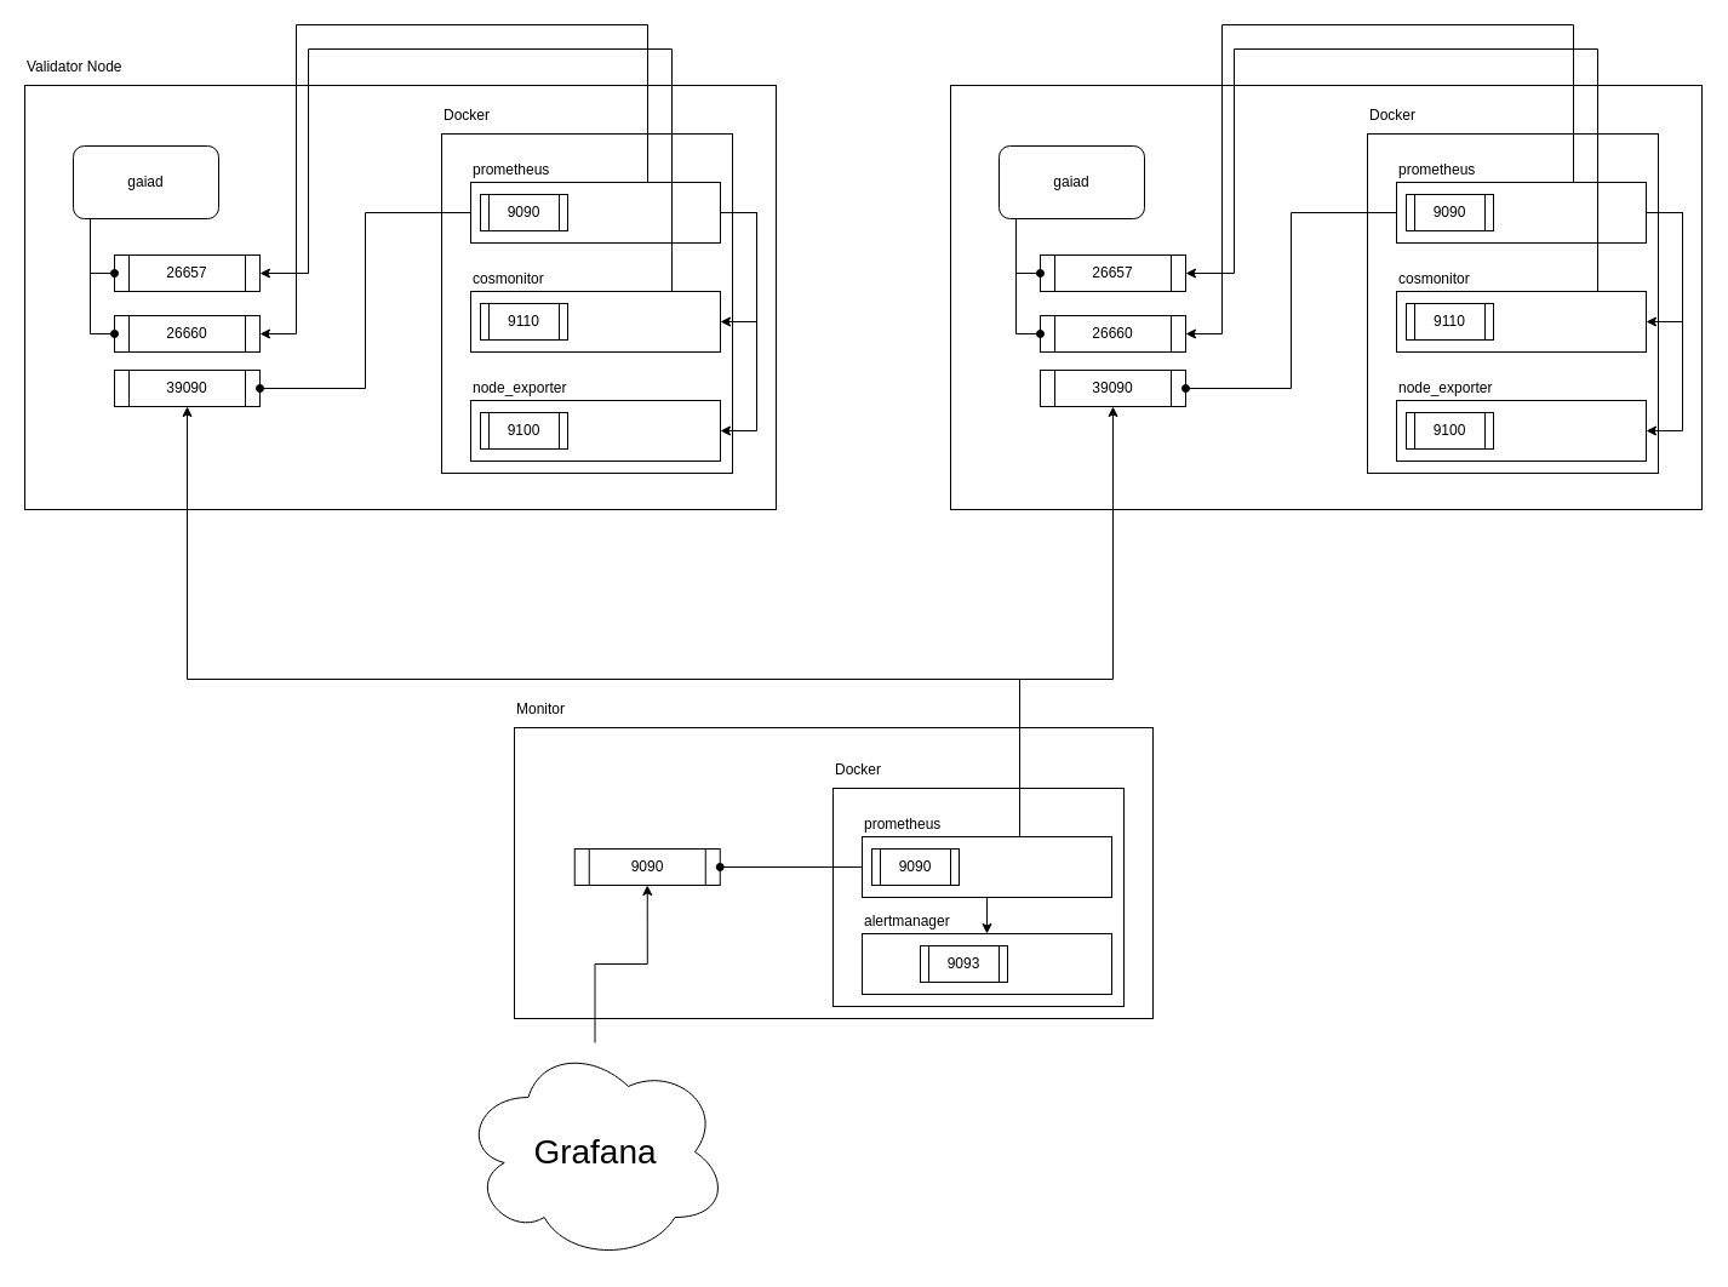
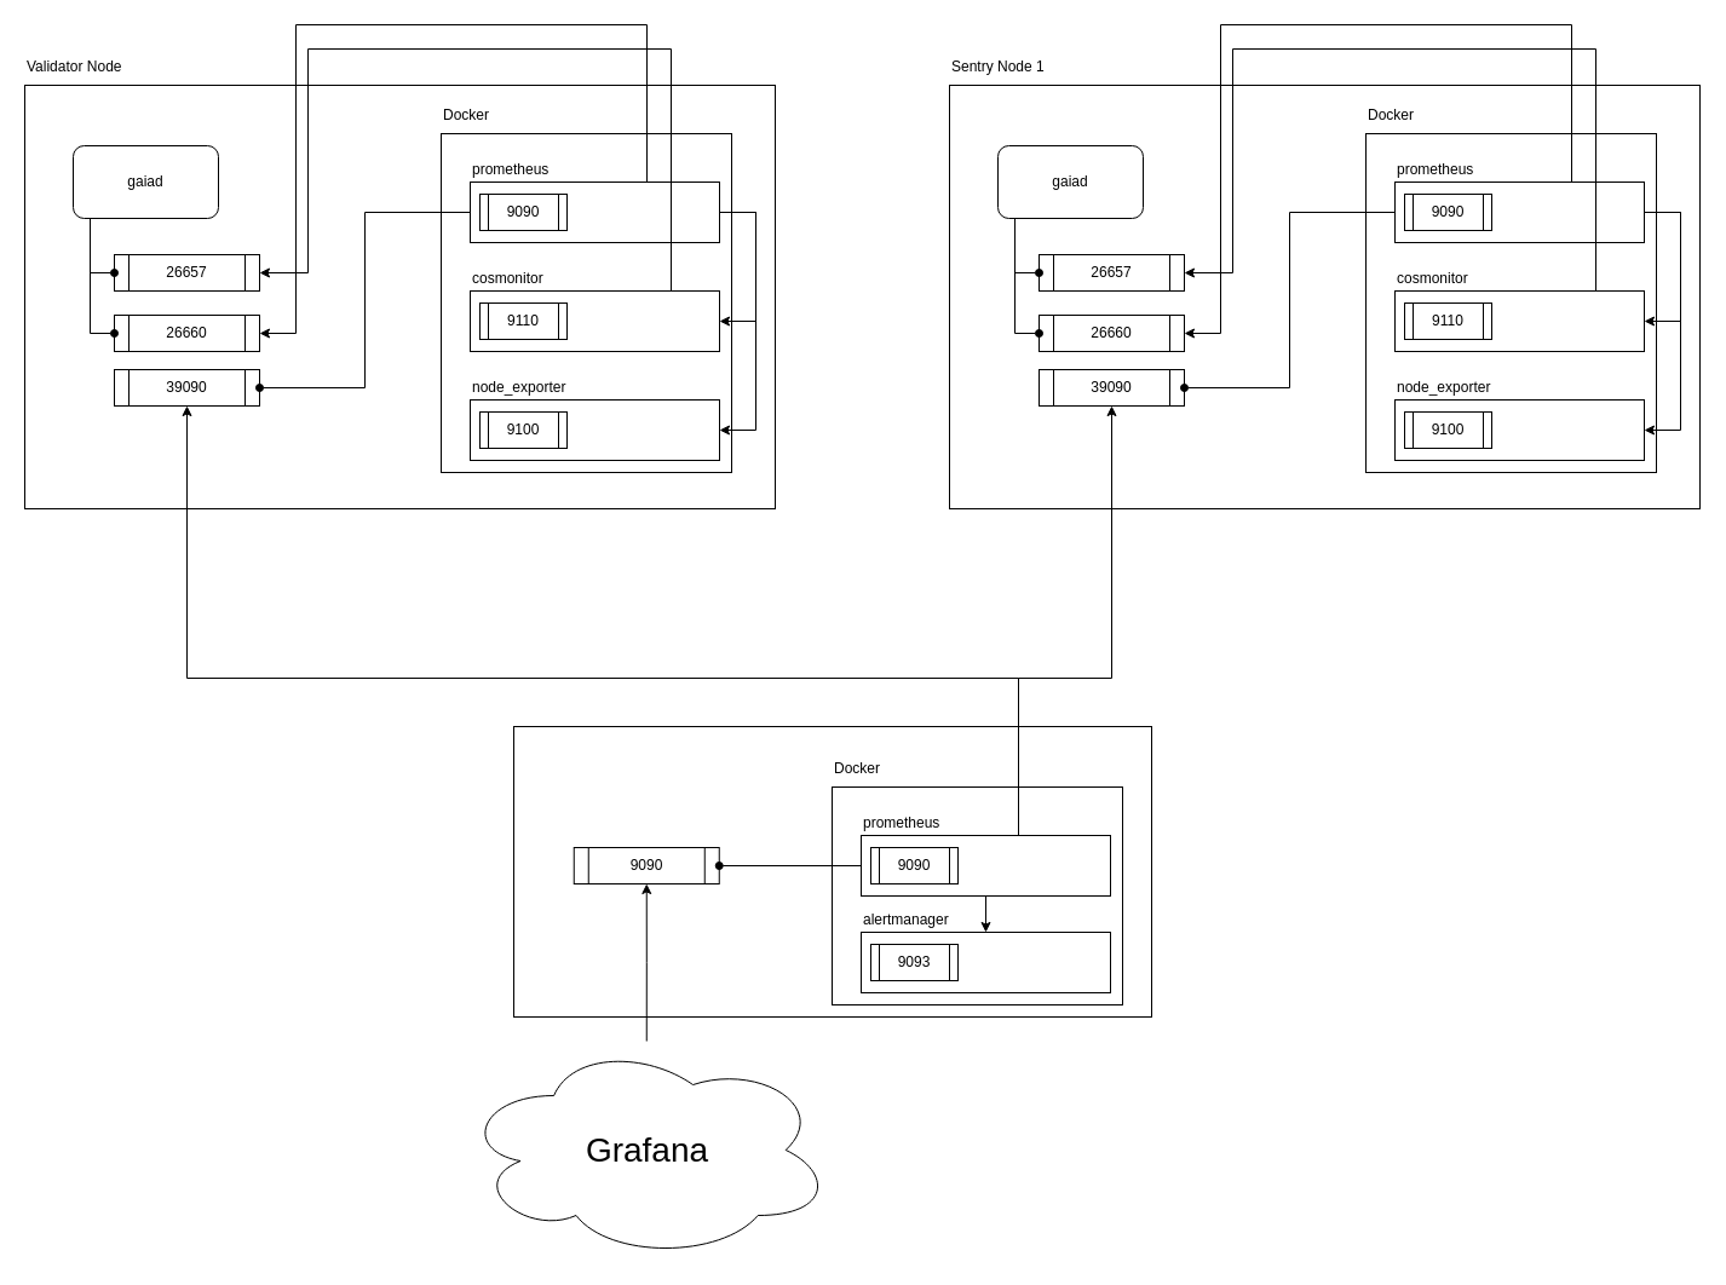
+ <mxCell id="29" value="Sentry Node 1" style="text;html=1;strokeColor=none;fillColor=none;align=left;verticalAlign=middle;whiteSpace=wrap;rounded=0;" parent="27" vertex="1"><mxGeometry y="20" width="96" height="30" as="geometry" /></mxCell>
- <mxCell id="53" value="Monitor" style="text;html=1;strokeColor=none;fillColor=none;align=left;verticalAlign=middle;whiteSpace=wrap;rounded=0;" parent="1" vertex="1"><mxGeometry x="424" y="570" width="96" height="30" as="geometry" /></mxCell>
- <mxCell id="62" value="9093" style="shape=process;whiteSpace=wrap;html=1;backgroundOutline=1;" parent="54" vertex="1"><mxGeometry x="72" y="160" width="72" height="30" as="geometry" /></mxCell>
+ <mxCell id="62" value="9093" style="shape=process;whiteSpace=wrap;html=1;backgroundOutline=1;" parent="54" vertex="1"><mxGeometry x="32" y="160" width="72" height="30" as="geometry" /></mxCell>
- <mxCell id="69" value="&lt;font style=&quot;font-size: 28px;&quot;&gt;Grafana&lt;/font&gt;" style="ellipse;shape=cloud;whiteSpace=wrap;html=1;" parent="1" vertex="1"><mxGeometry x="380.5" y="860" width="220" height="180" as="geometry" /></mxCell>
+ <mxCell id="69" value="&lt;font style=&quot;font-size: 28px;&quot;&gt;Grafana&lt;/font&gt;" style="ellipse;shape=cloud;whiteSpace=wrap;html=1;" parent="1" vertex="1"><mxGeometry x="380.5" y="860" width="306.5" height="180" as="geometry" /></mxCell>
